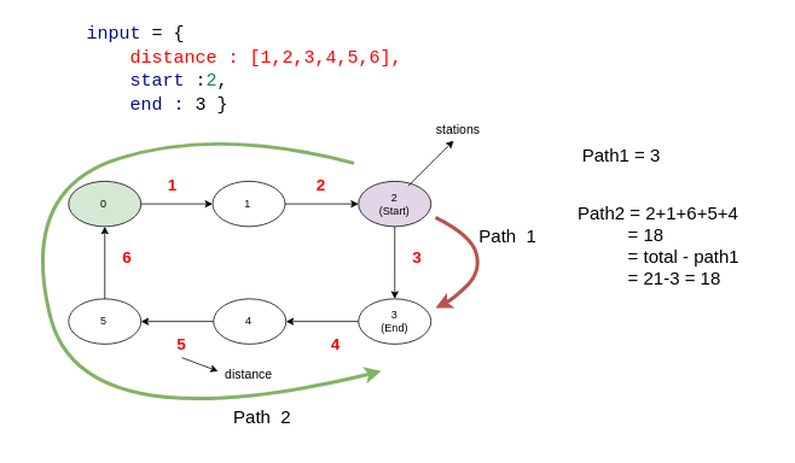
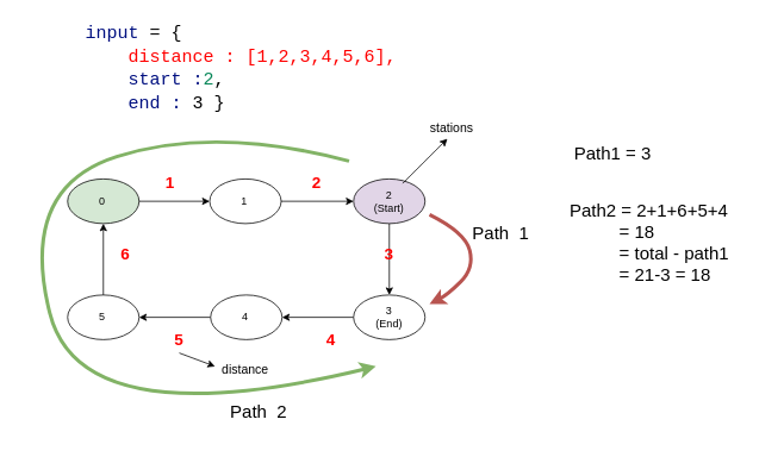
- <mxCell id="17" value="3" style="text;html=1;strokeColor=none;fillColor=none;align=center;verticalAlign=middle;whiteSpace=wrap;rounded=0;fontColor=#FF0000;fontSize=18;fontStyle=1" vertex="1" parent="1"><mxGeometry x="435" y="270" width="50" height="30" as="geometry" /></mxCell>
+ <mxCell id="17" value="3" style="text;html=1;strokeColor=none;fillColor=none;align=center;verticalAlign=middle;whiteSpace=wrap;rounded=0;fontColor=#FF0000;fontSize=18;fontStyle=1" vertex="1" parent="1"><mxGeometry x="410" y="270" width="50" height="30" as="geometry" /></mxCell>
